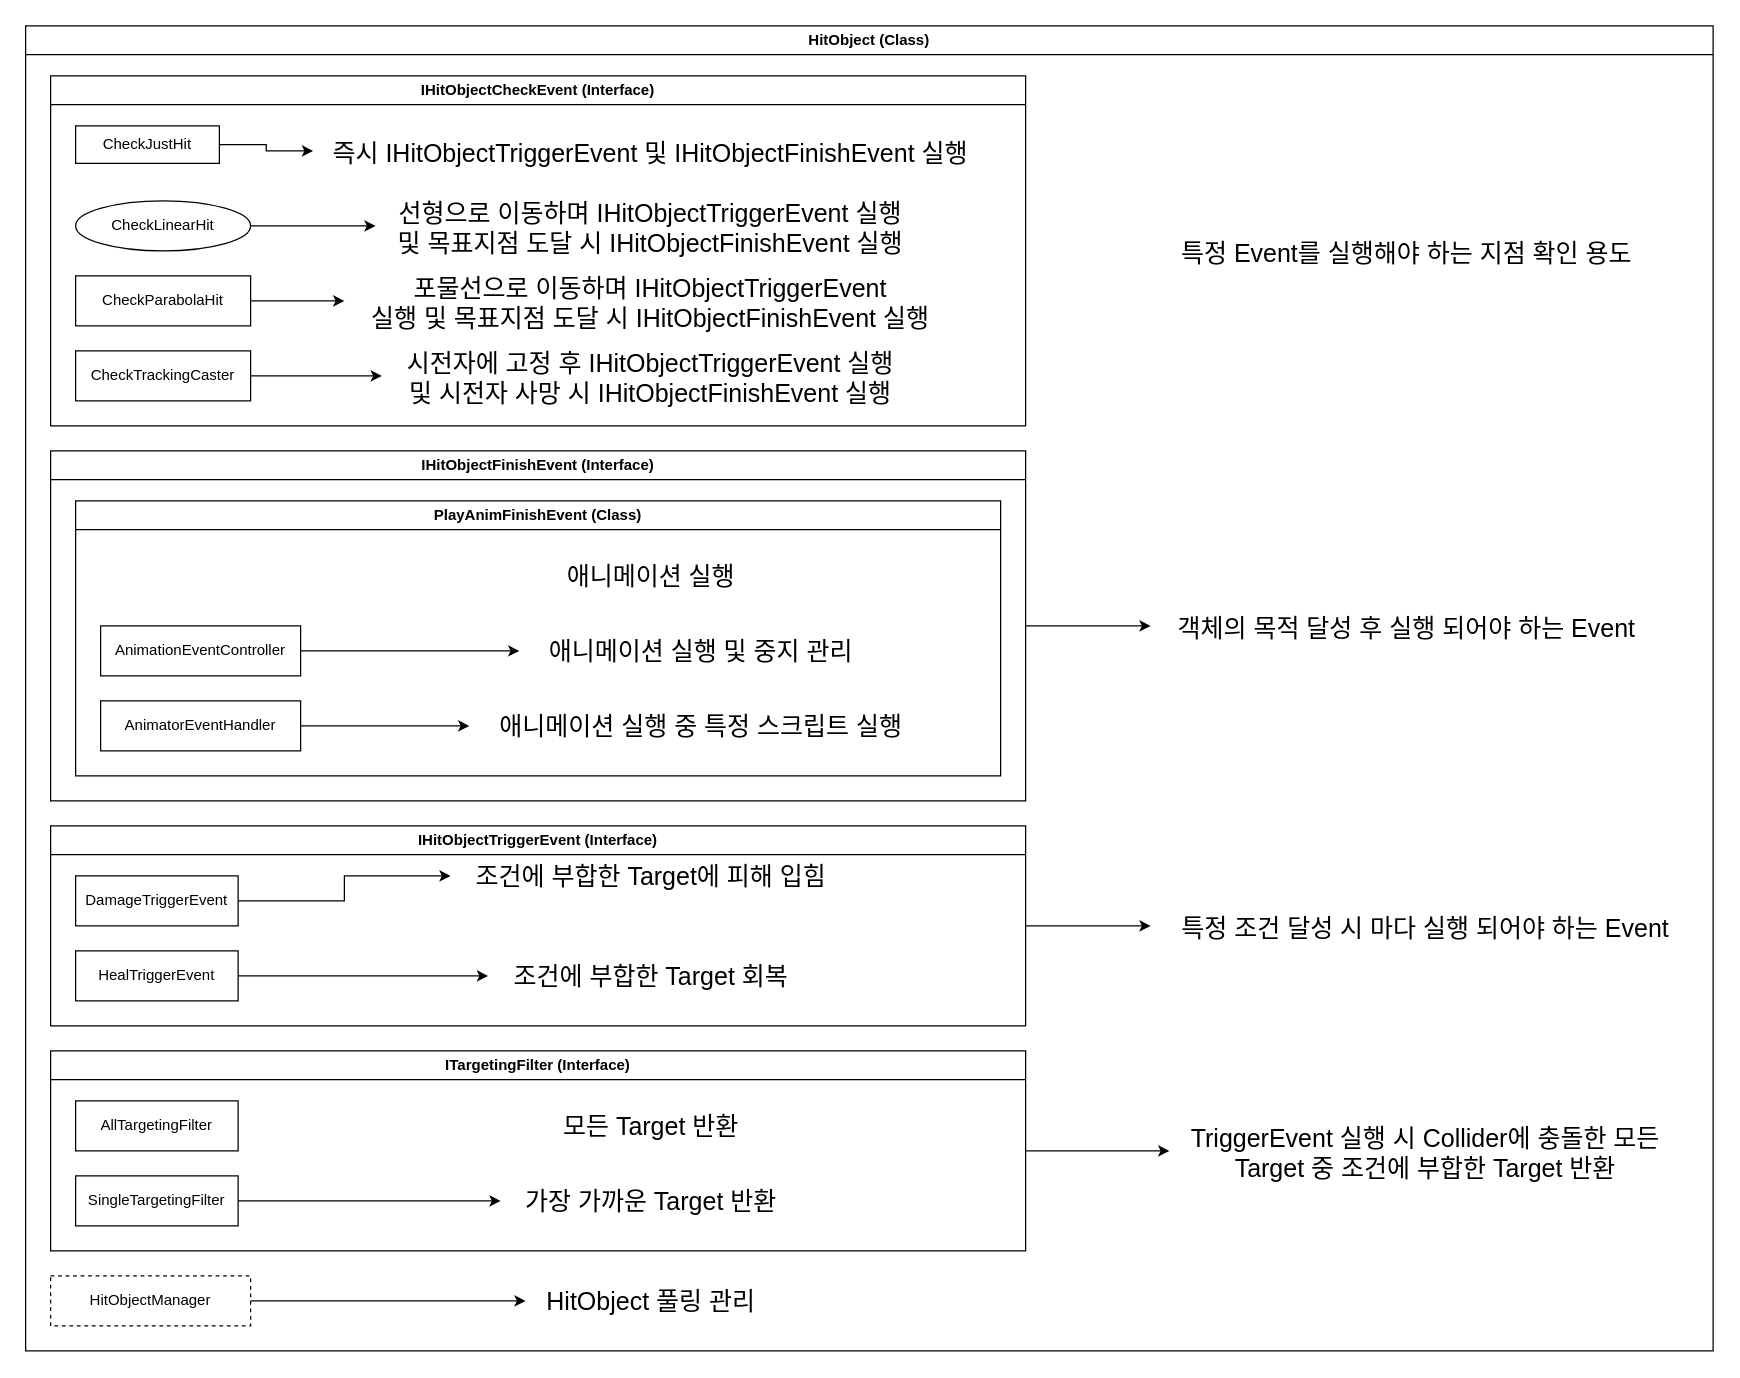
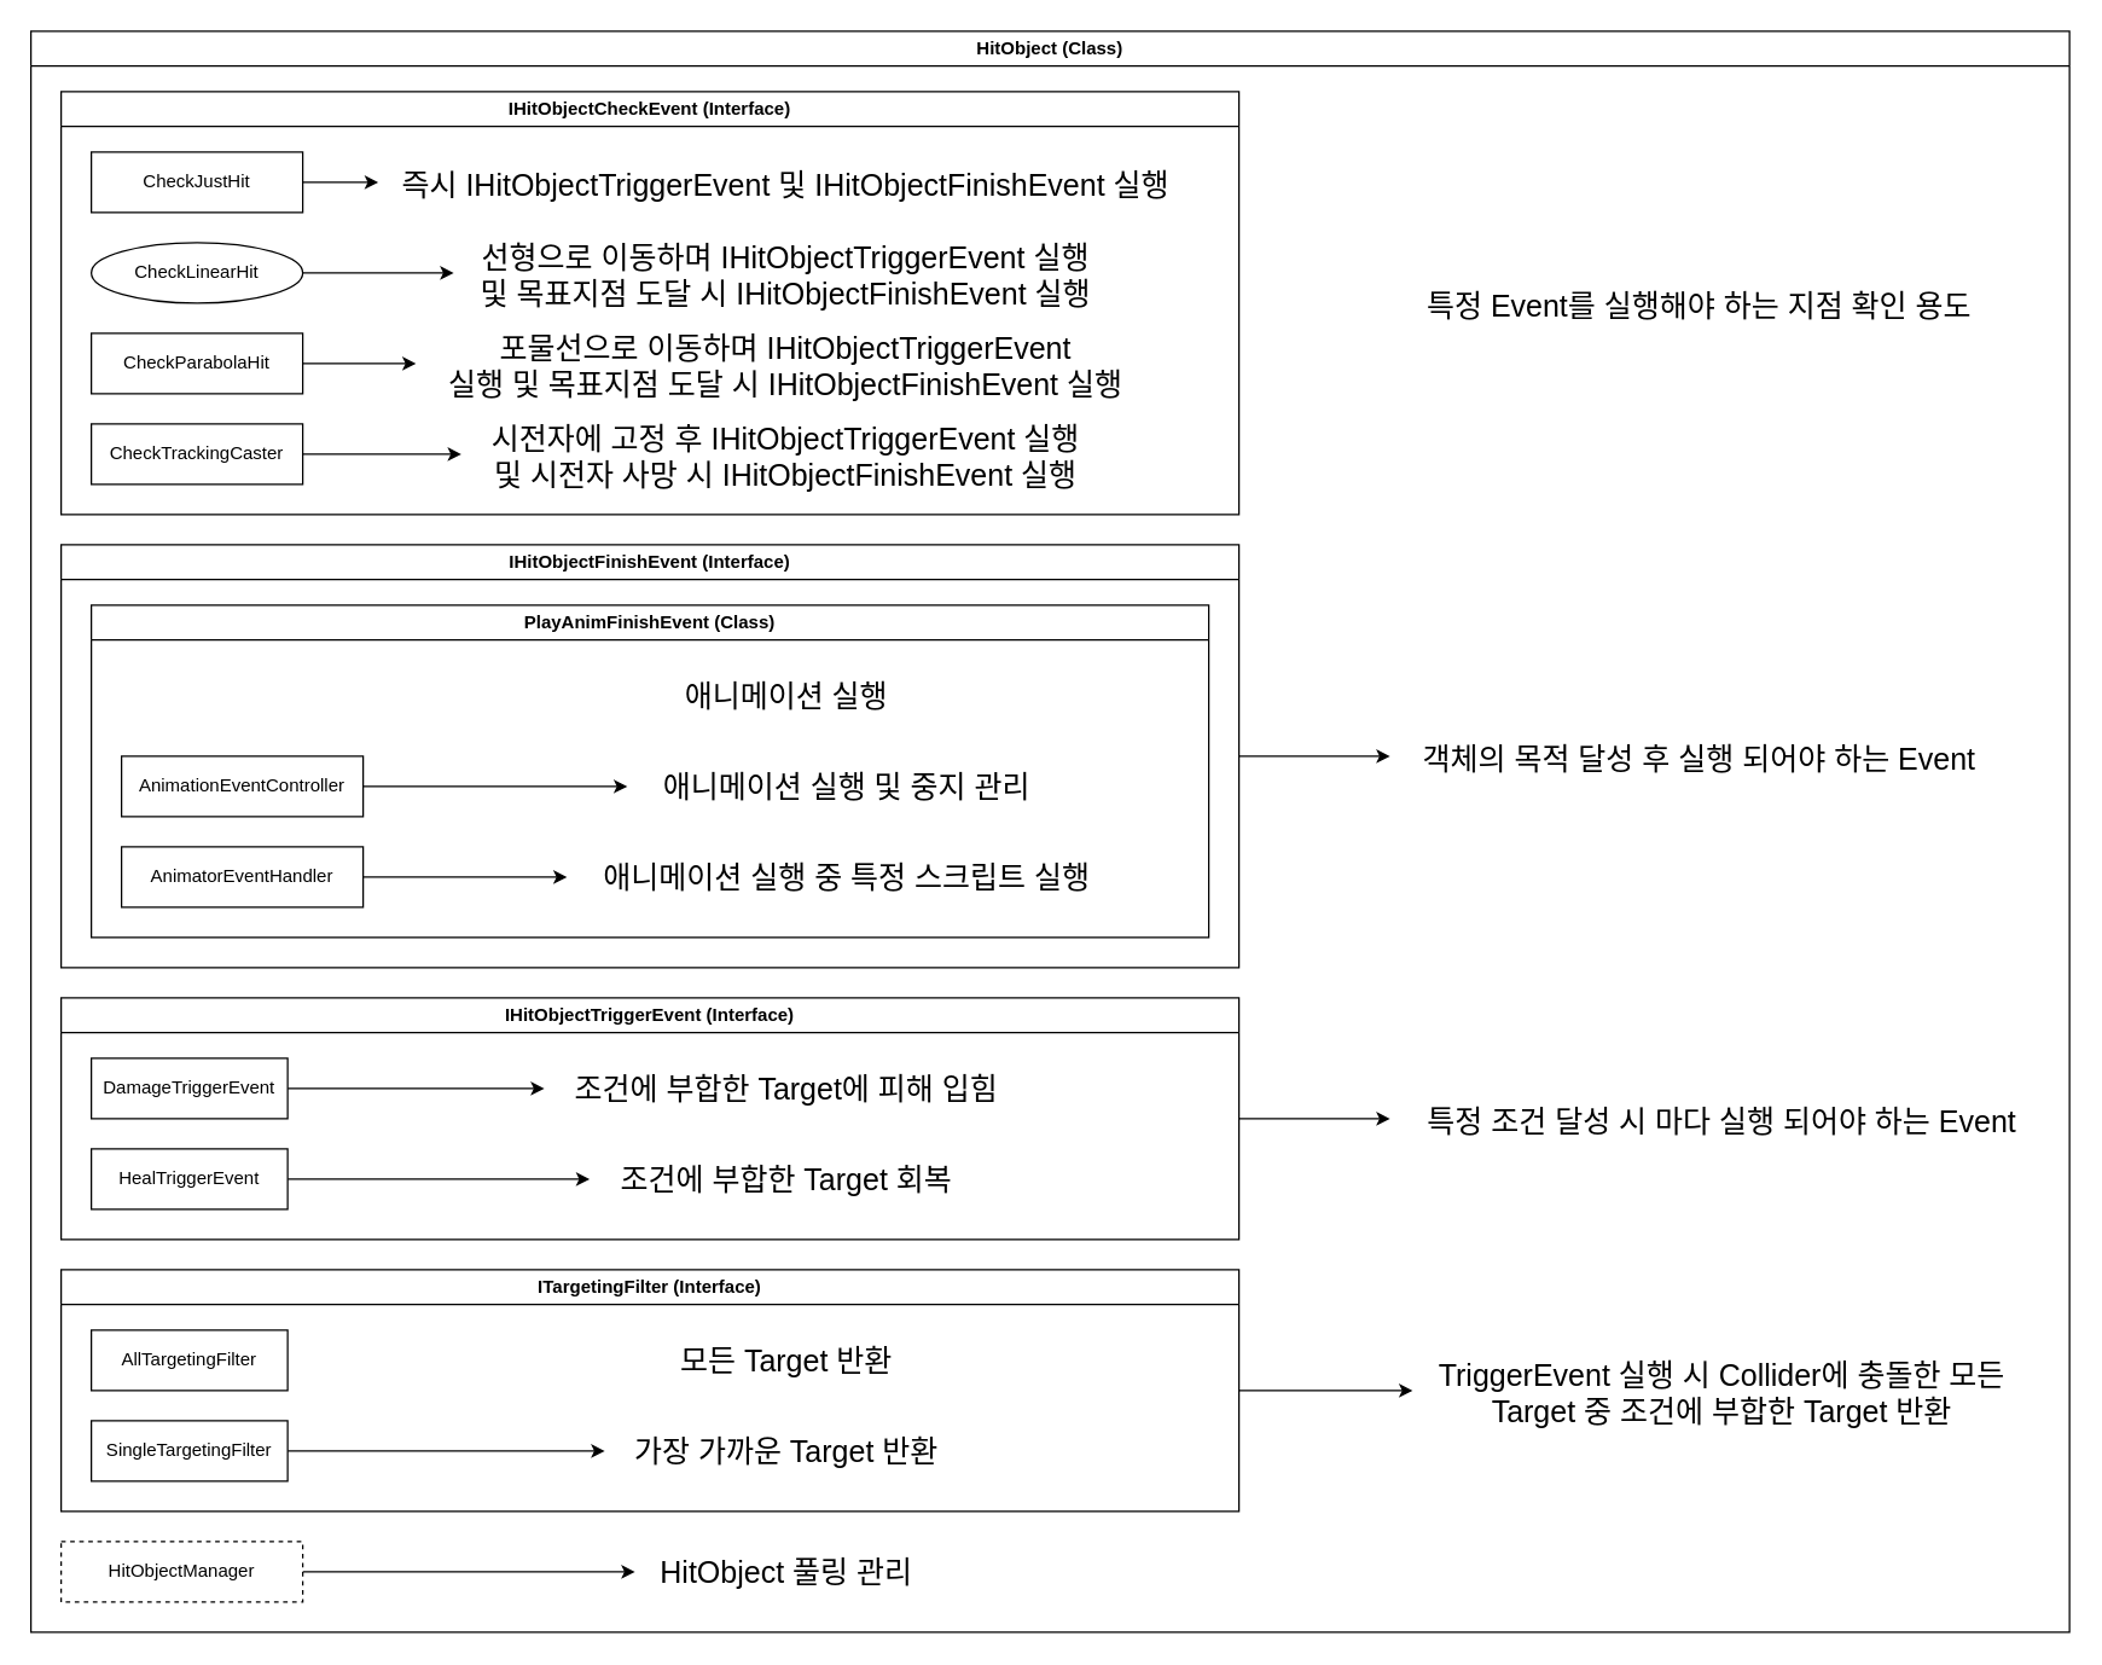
- <mxCell id="5" value="CheckJustHit" style="rounded=0;whiteSpace=wrap;html=1;" parent="3" vertex="1"><mxGeometry x="20" y="40" width="115" height="30" as="geometry" /></mxCell>
+ <mxCell id="5" value="CheckJustHit" style="rounded=0;whiteSpace=wrap;html=1;" parent="3" vertex="1"><mxGeometry x="20" y="40" width="140" height="40" as="geometry" /></mxCell>
- <mxCell id="30" value="&lt;span style=&quot;font-size: 20px;&quot;&gt;조건에 부합한 Target에 피해 입힘&lt;/span&gt;" style="text;html=1;align=center;verticalAlign=middle;resizable=0;points=[];autosize=1;strokeColor=none;fillColor=none;" parent="25" vertex="1"><mxGeometry x="320" y="20" width="320" height="40" as="geometry" /></mxCell>
+ <mxCell id="30" value="&lt;span style=&quot;font-size: 20px;&quot;&gt;조건에 부합한 Target에 피해 입힘&lt;/span&gt;" style="text;html=1;align=center;verticalAlign=middle;resizable=0;points=[];autosize=1;strokeColor=none;fillColor=none;" parent="25" vertex="1"><mxGeometry x="320" y="40" width="320" height="40" as="geometry" /></mxCell>
